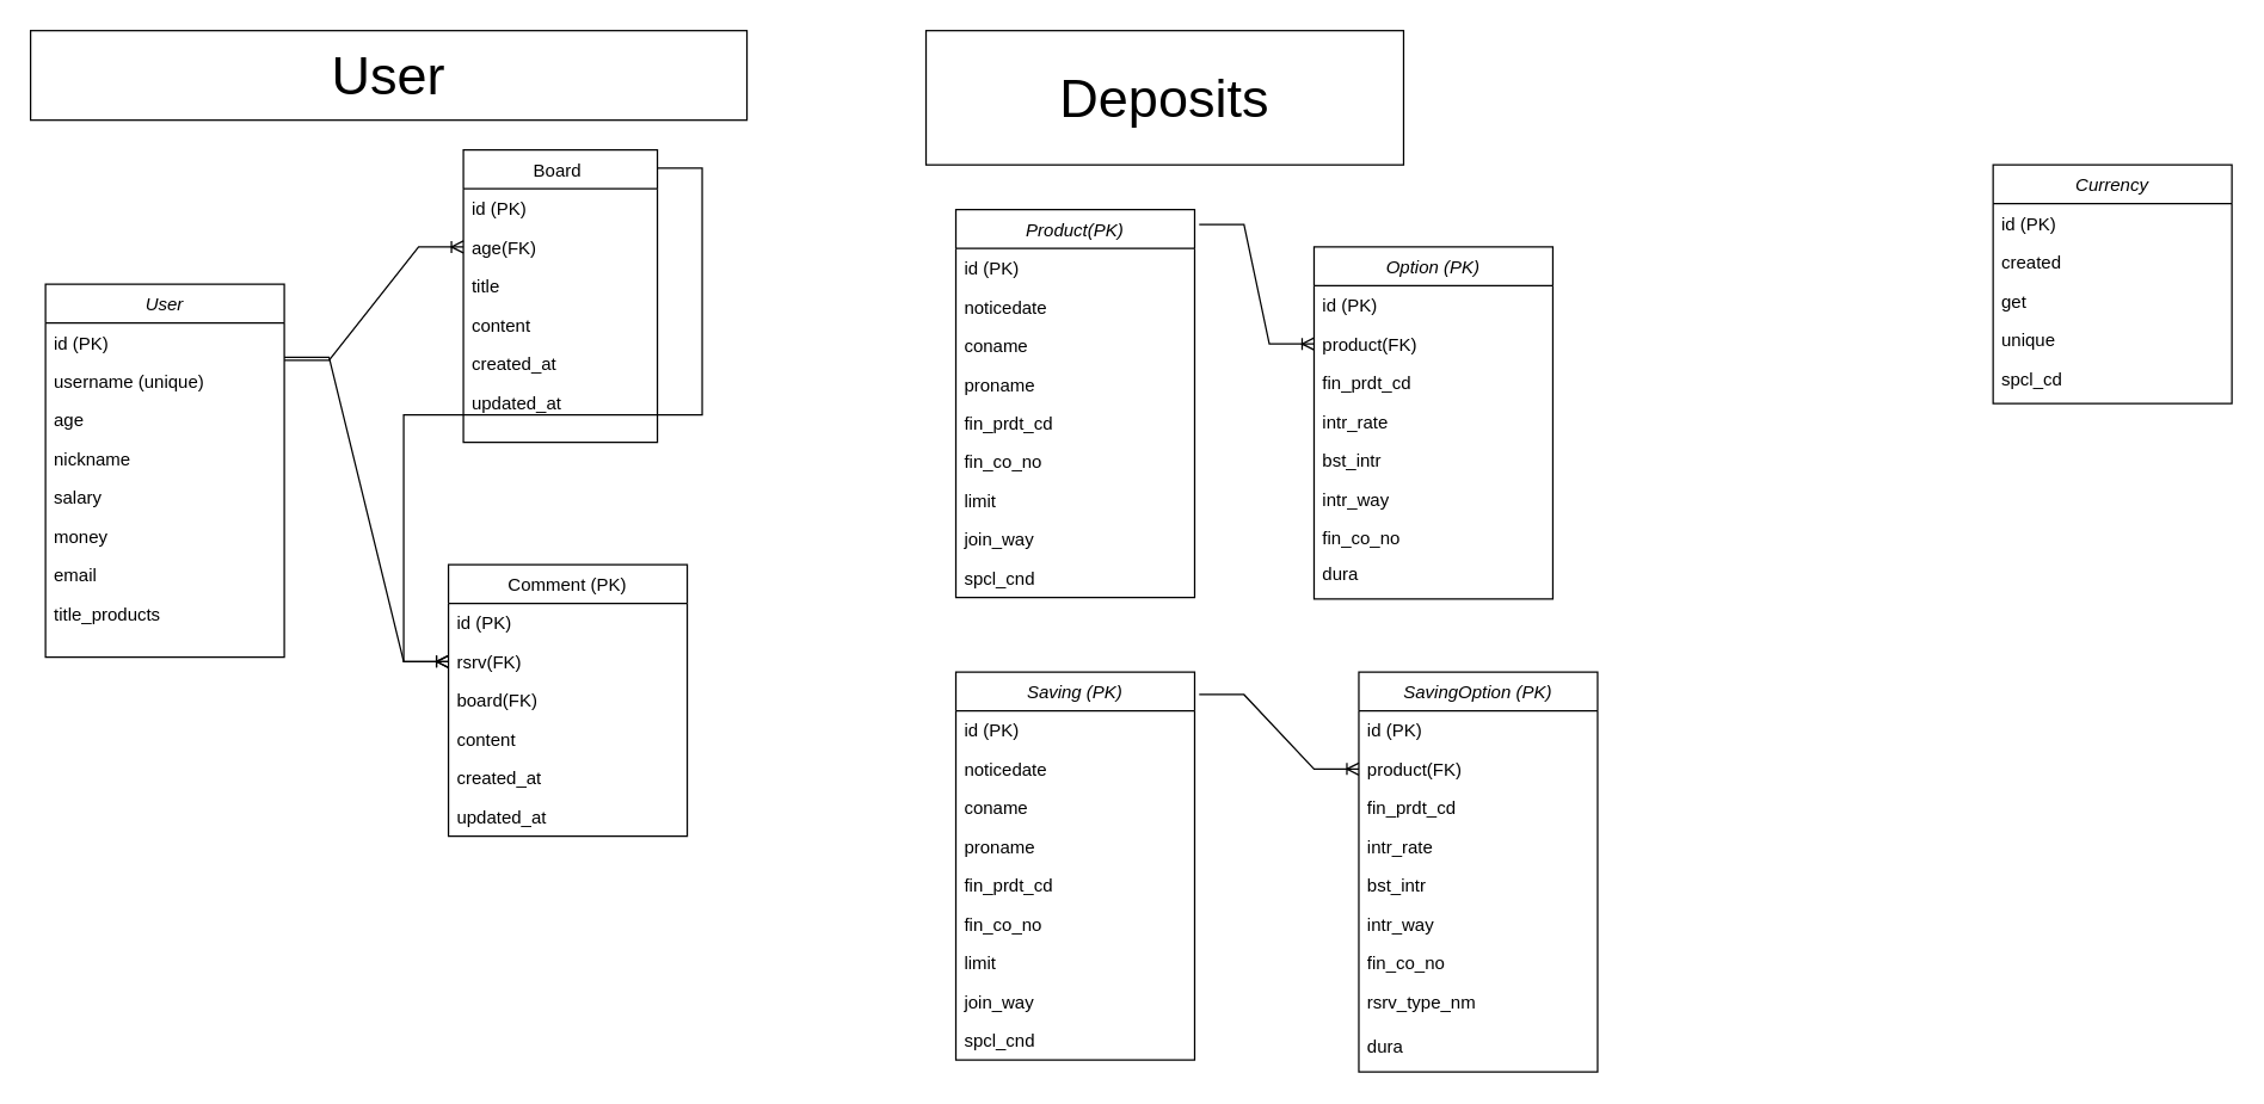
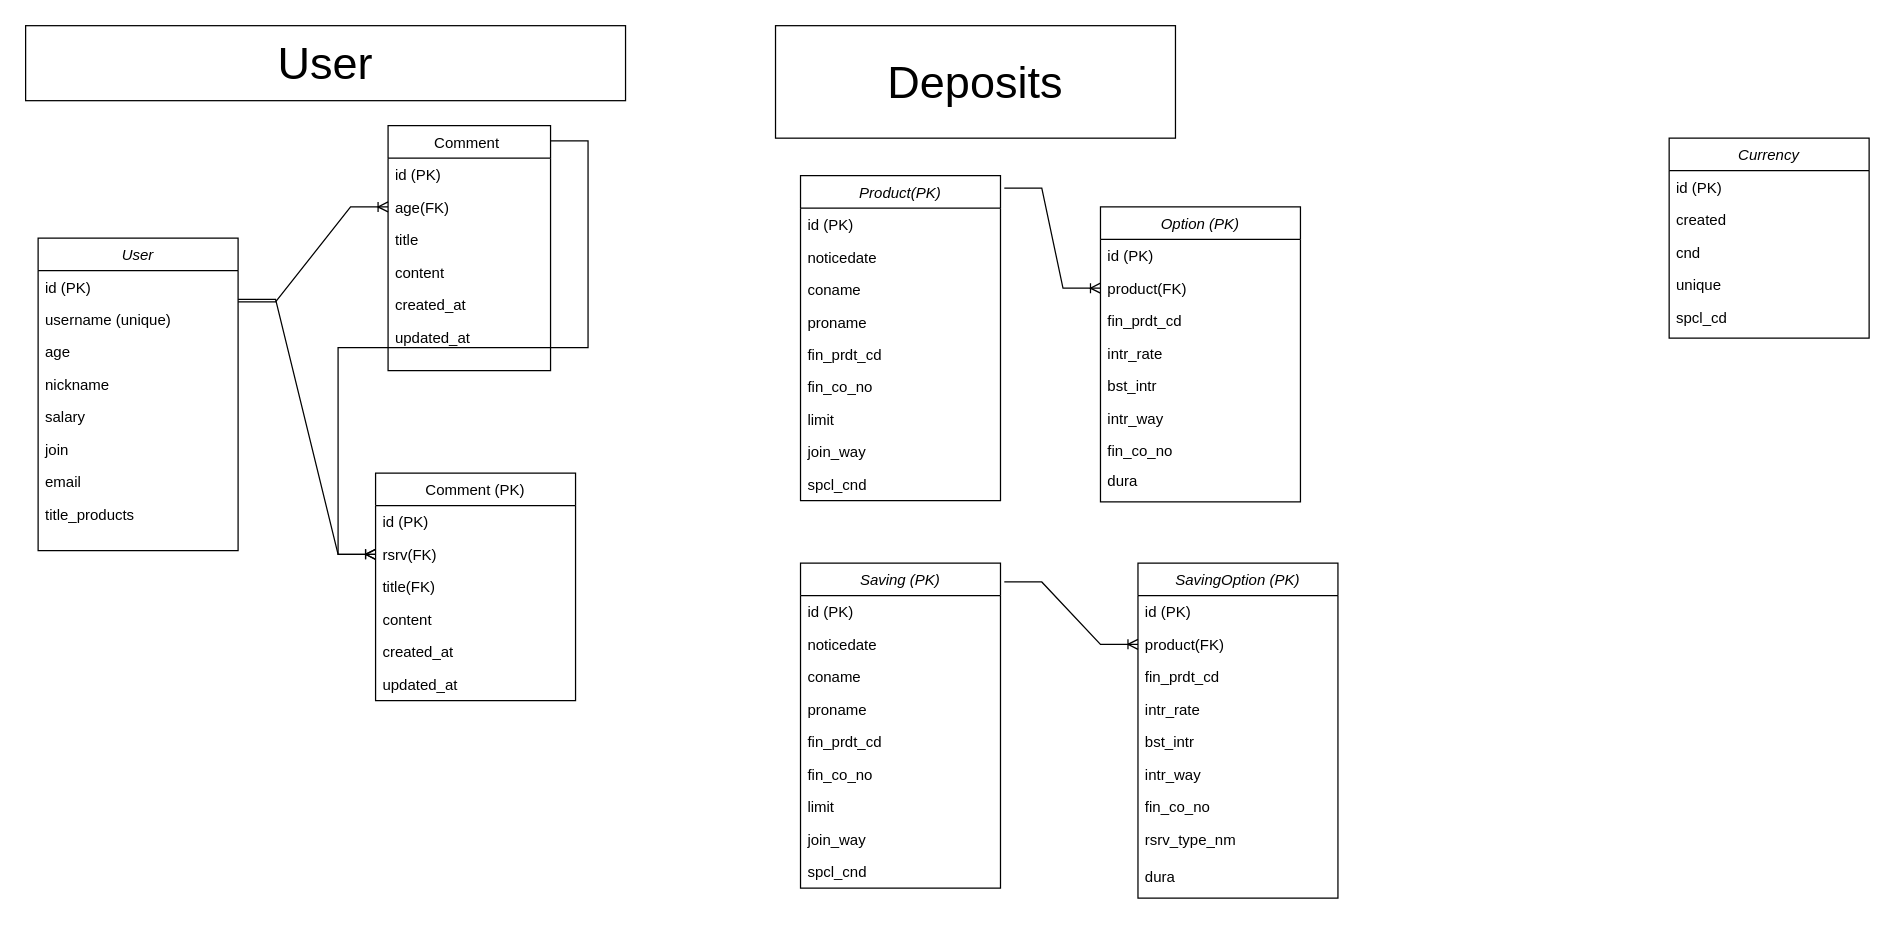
- <mxCell id="11" value="Board " style="swimlane;fontStyle=0;align=center;verticalAlign=top;childLayout=stackLayout;horizontal=1;startSize=26;horizontalStack=0;resizeParent=1;resizeLast=0;collapsible=1;marginBottom=0;rounded=0;shadow=0;strokeWidth=1;" parent="1" vertex="1"><mxGeometry x="310" y="100" width="130" height="196" as="geometry"><mxRectangle x="550" y="140" width="160" height="26" as="alternateBounds" /></mxGeometry></mxCell>
+ <mxCell id="11" value="Comment " style="swimlane;fontStyle=0;align=center;verticalAlign=top;childLayout=stackLayout;horizontal=1;startSize=26;horizontalStack=0;resizeParent=1;resizeLast=0;collapsible=1;marginBottom=0;rounded=0;shadow=0;strokeWidth=1;" parent="1" vertex="1"><mxGeometry x="310" y="100" width="130" height="196" as="geometry"><mxRectangle x="550" y="140" width="160" height="26" as="alternateBounds" /></mxGeometry></mxCell>
- <mxCell id="72" value="get" style="text;align=left;verticalAlign=top;spacingLeft=4;spacingRight=4;overflow=hidden;rotatable=0;points=[[0,0.5],[1,0.5]];portConstraint=eastwest;rounded=0;shadow=0;html=0;" vertex="1" parent="69"><mxGeometry y="78" width="160" height="26" as="geometry" /></mxCell>
+ <mxCell id="72" value="cnd" style="text;align=left;verticalAlign=top;spacingLeft=4;spacingRight=4;overflow=hidden;rotatable=0;points=[[0,0.5],[1,0.5]];portConstraint=eastwest;rounded=0;shadow=0;html=0;" vertex="1" parent="69"><mxGeometry y="78" width="160" height="26" as="geometry" /></mxCell>
- <mxCell id="8" value="money" style="text;align=left;verticalAlign=top;spacingLeft=4;spacingRight=4;overflow=hidden;rotatable=0;points=[[0,0.5],[1,0.5]];portConstraint=eastwest;rounded=0;shadow=0;html=0;" vertex="1" parent="2"><mxGeometry y="156" width="160" height="26" as="geometry" /></mxCell>
+ <mxCell id="8" value="join" style="text;align=left;verticalAlign=top;spacingLeft=4;spacingRight=4;overflow=hidden;rotatable=0;points=[[0,0.5],[1,0.5]];portConstraint=eastwest;rounded=0;shadow=0;html=0;" vertex="1" parent="2"><mxGeometry y="156" width="160" height="26" as="geometry" /></mxCell>
- <mxCell id="22" value="board(FK)" style="text;align=left;verticalAlign=top;spacingLeft=4;spacingRight=4;overflow=hidden;rotatable=0;points=[[0,0.5],[1,0.5]];portConstraint=eastwest;" vertex="1" parent="19"><mxGeometry y="78" width="160" height="26" as="geometry" /></mxCell>
+ <mxCell id="22" value="title(FK)" style="text;align=left;verticalAlign=top;spacingLeft=4;spacingRight=4;overflow=hidden;rotatable=0;points=[[0,0.5],[1,0.5]];portConstraint=eastwest;" vertex="1" parent="19"><mxGeometry y="78" width="160" height="26" as="geometry" /></mxCell>
